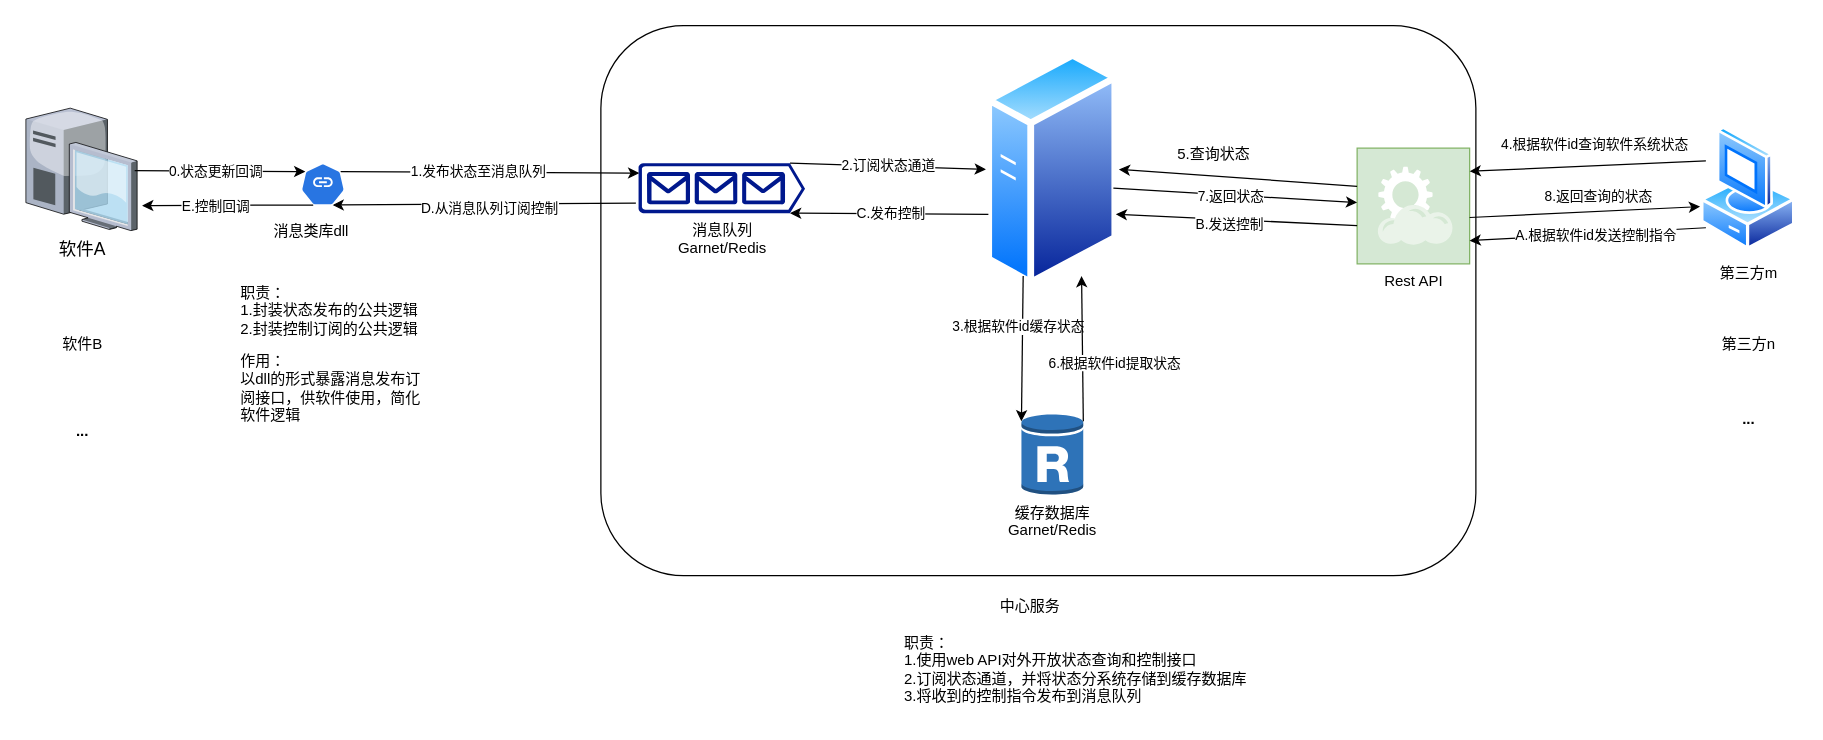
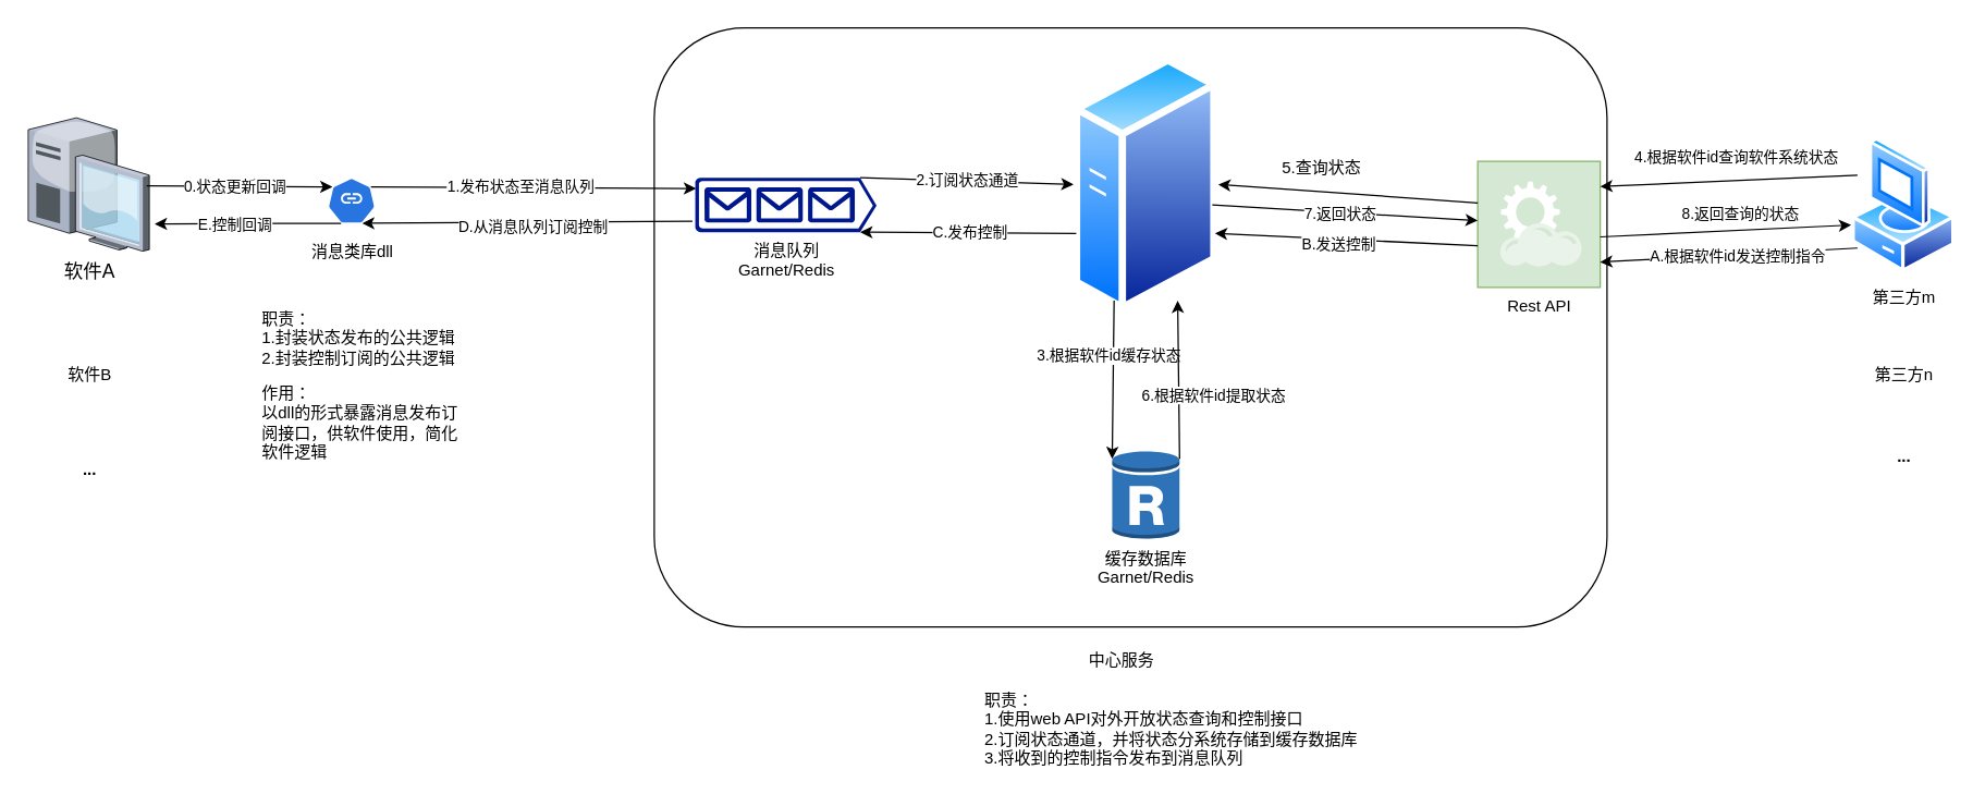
- <mxCell id="38" value="消息类库dll" style="text;html=1;align=center;verticalAlign=middle;resizable=0;points=[];autosize=1;strokeColor=none;fillColor=none;" vertex="1" parent="1"><mxGeometry x="207.63" y="170" width="80" height="30" as="geometry" /></mxCell>
+ <mxCell id="38" value="消息类库dll" style="text;html=1;align=center;verticalAlign=middle;resizable=0;points=[];autosize=1;strokeColor=none;fillColor=none;" vertex="1" parent="1"><mxGeometry x="217.63" y="170" width="80" height="30" as="geometry" /></mxCell>
